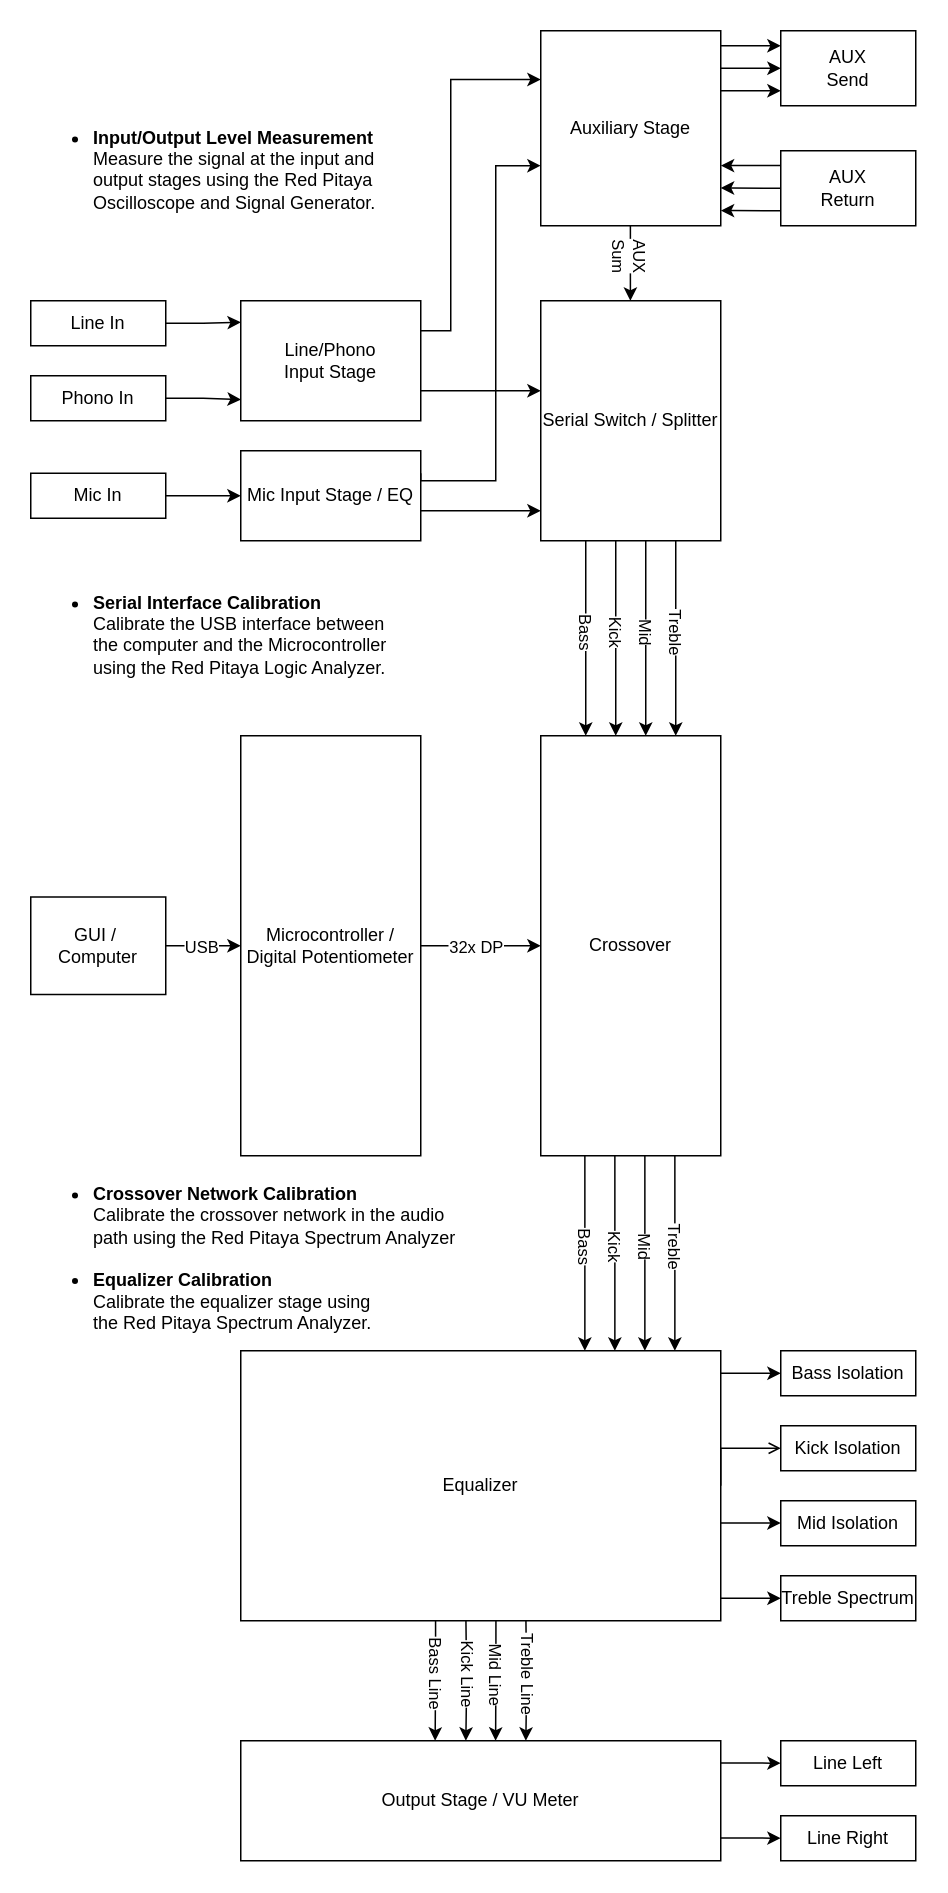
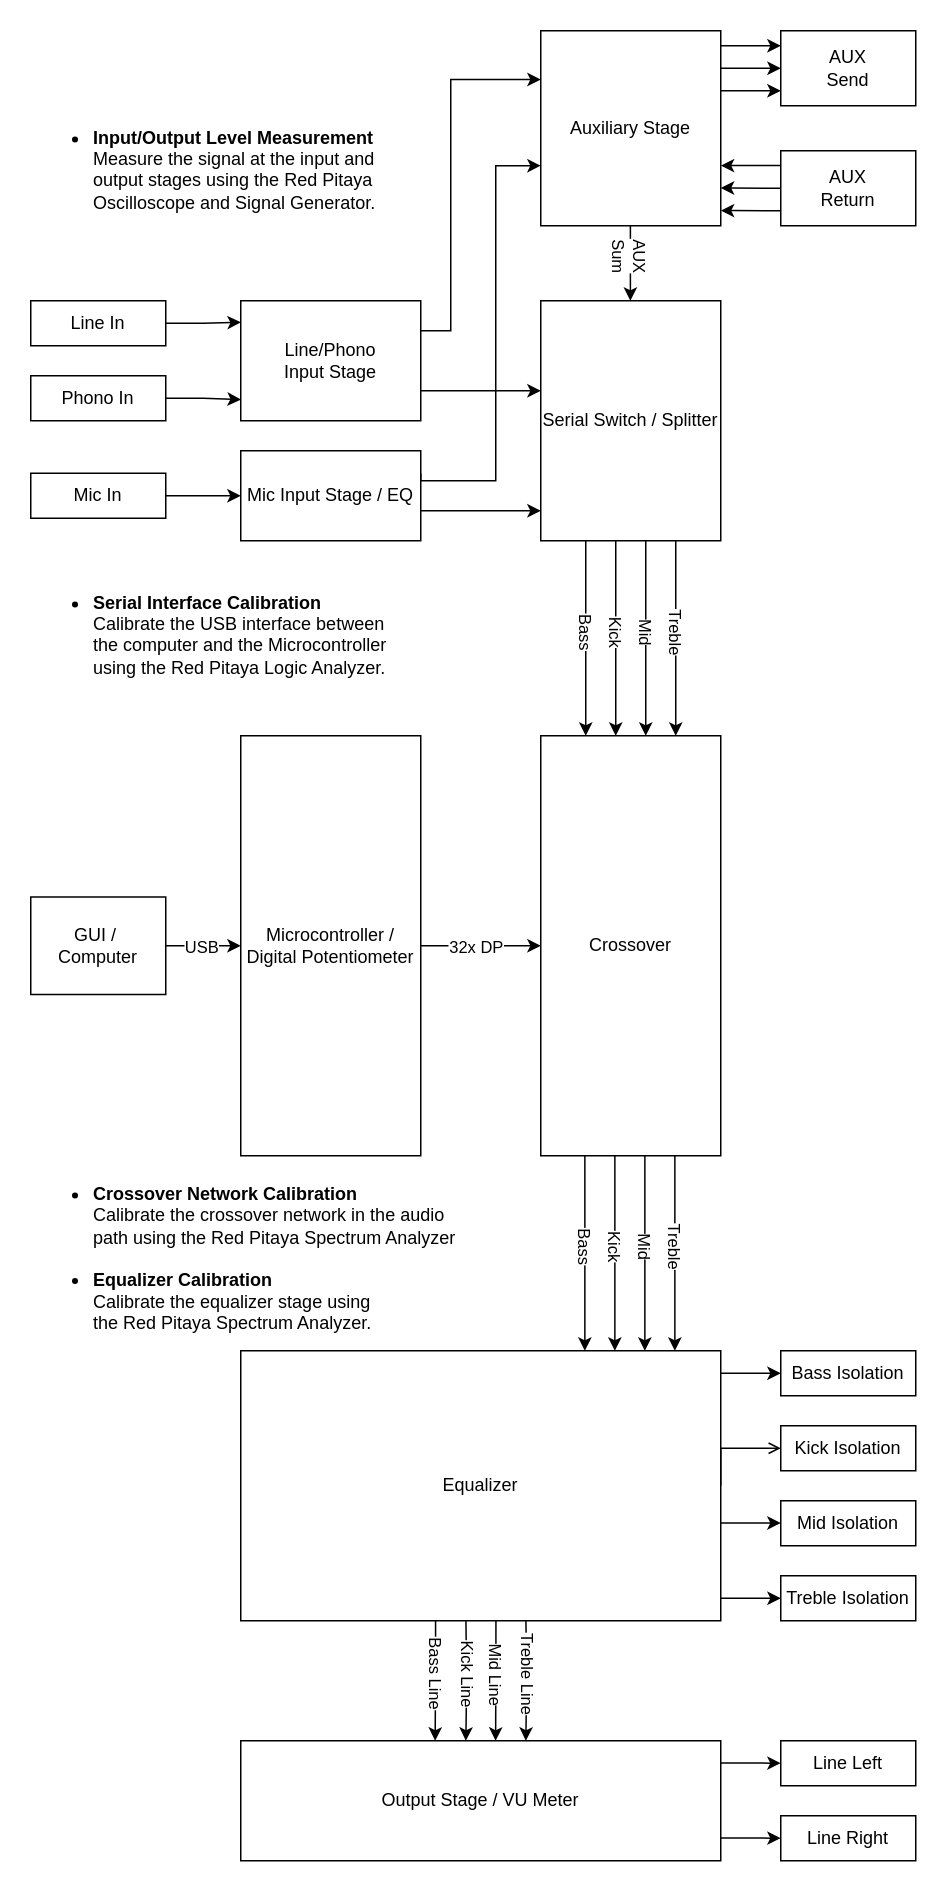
- <mxCell id="26" value="Treble&amp;nbsp;Spectrum" style="rounded=0;whiteSpace=wrap;html=1;" parent="1" vertex="1"><mxGeometry x="520" y="1050" width="90" height="30" as="geometry" /></mxCell>
+ <mxCell id="26" value="Treble&amp;nbsp;Isolation" style="rounded=0;whiteSpace=wrap;html=1;" parent="1" vertex="1"><mxGeometry x="520" y="1050" width="90" height="30" as="geometry" /></mxCell>
